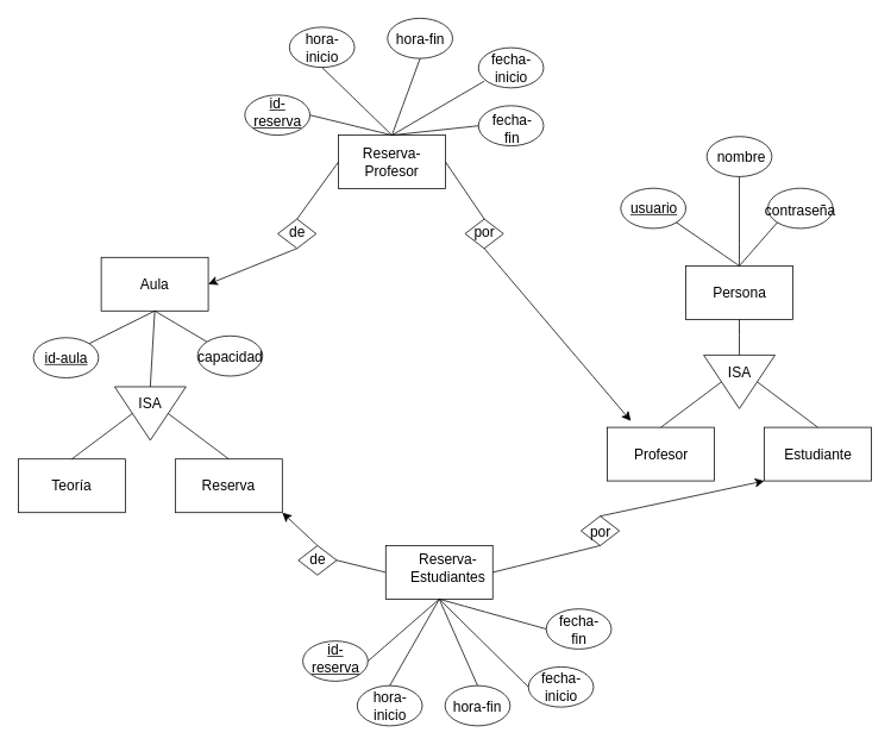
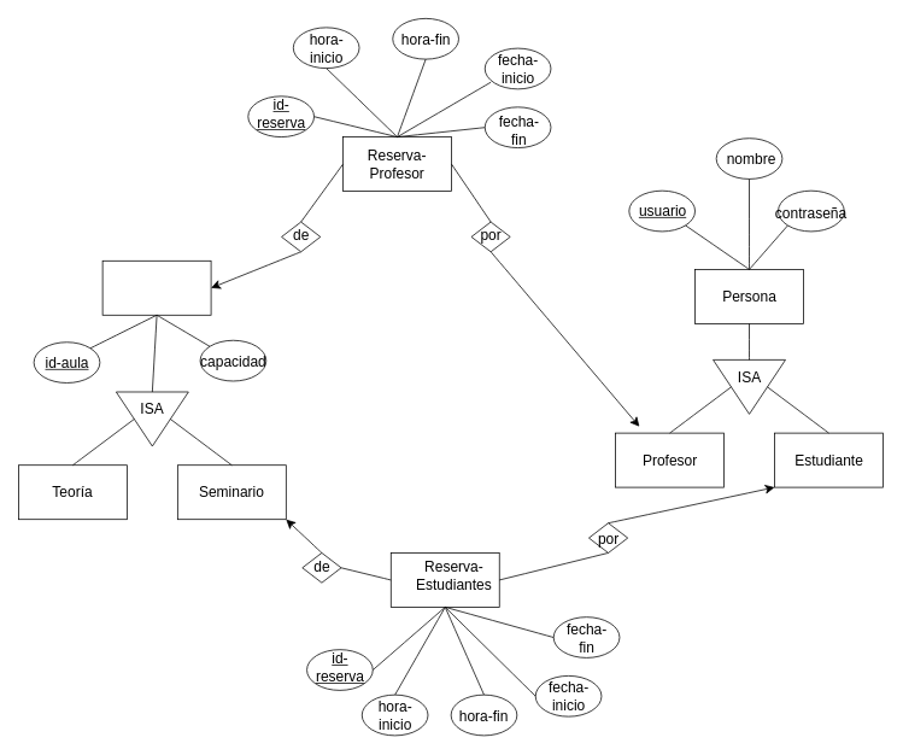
- <mxCell id="6" value="Aula" style="text;html=1;align=center;verticalAlign=middle;whiteSpace=wrap;rounded=0;fontSize=16;" vertex="1" parent="1"><mxGeometry x="143" y="303" width="60" height="30" as="geometry" /></mxCell>
- <mxCell id="45" value="Reserva" style="text;html=1;align=center;verticalAlign=middle;whiteSpace=wrap;rounded=0;fontSize=16;" vertex="1" parent="1"><mxGeometry x="226" y="529" width="60" height="30" as="geometry" /></mxCell>
+ <mxCell id="45" value="Seminario" style="text;html=1;align=center;verticalAlign=middle;whiteSpace=wrap;rounded=0;fontSize=16;" vertex="1" parent="1"><mxGeometry x="226" y="529" width="60" height="30" as="geometry" /></mxCell>
